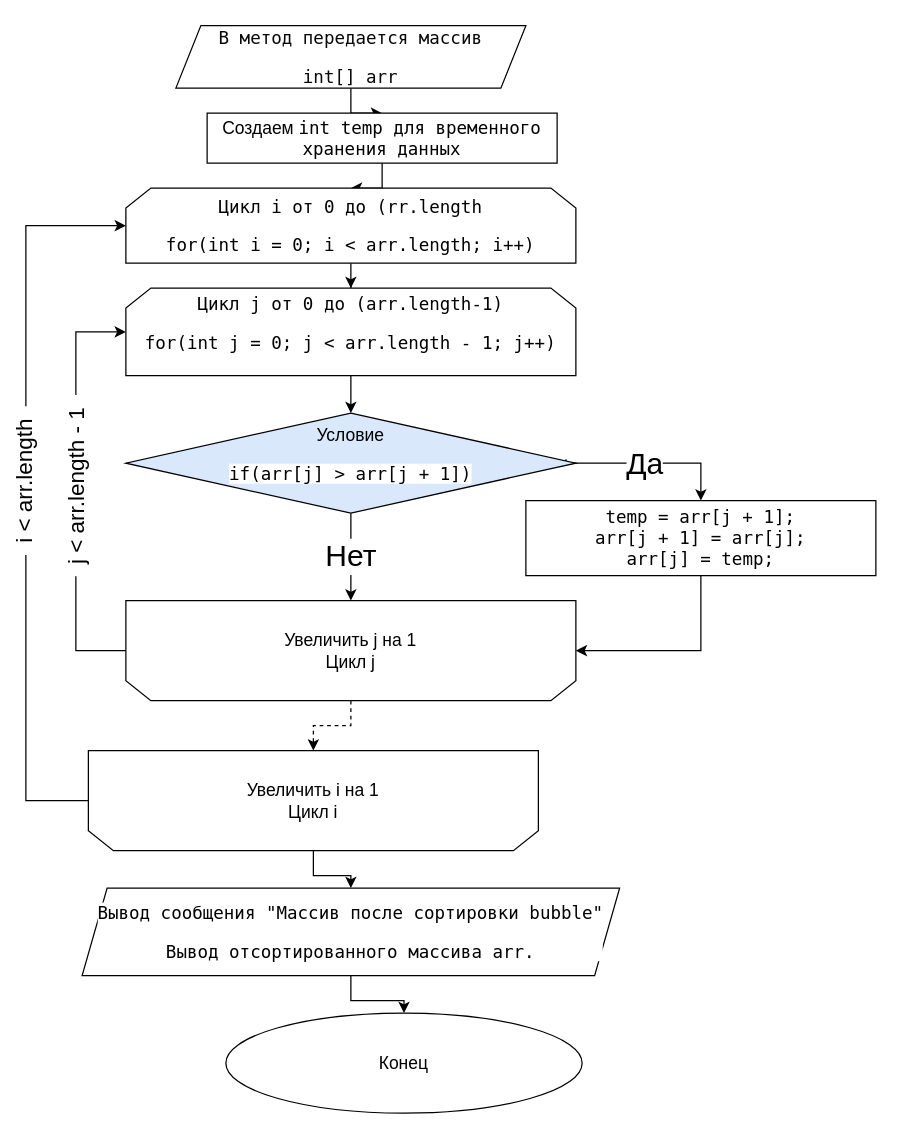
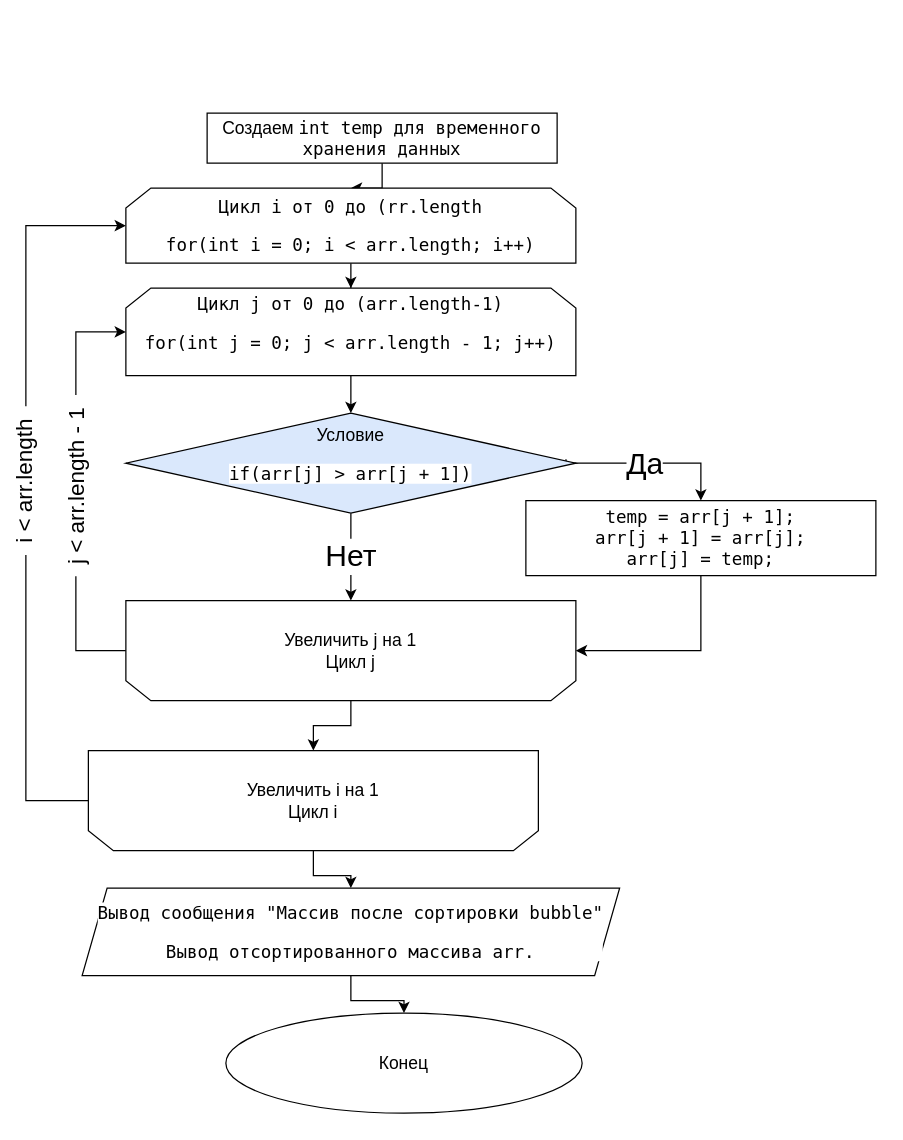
- <mxCell id="3" value="&lt;pre style=&quot;background-color:#ffffff;color:#080808;font-family:'JetBrains Mono',monospace;font-size:9,8pt;&quot;&gt;В метод передается массив&lt;/pre&gt;&lt;pre style=&quot;background-color:#ffffff;color:#080808;font-family:'JetBrains Mono',monospace;font-size:9,8pt;&quot;&gt;int[] arr&lt;/pre&gt;" style="shape=parallelogram;perimeter=parallelogramPerimeter;whiteSpace=wrap;html=1;fixedSize=1;fontSize=14;" vertex="1" parent="1"><mxGeometry x="140" y="20" width="280" height="50" as="geometry" /></mxCell>
- <mxCell id="2" value="" style="edgeStyle=orthogonalEdgeStyle;rounded=0;orthogonalLoop=1;jettySize=auto;html=1;fontSize=14;" edge="1" parent="1" source="3" target="5"><mxGeometry relative="1" as="geometry" /></mxCell>
- <mxCell id="18" value="" style="edgeStyle=orthogonalEdgeStyle;rounded=0;orthogonalLoop=1;jettySize=auto;html=1;fontSize=14;fontColor=#000000;dashed=1;" edge="1" parent="1" source="19" target="23"><mxGeometry relative="1" as="geometry" /></mxCell>
+ <mxCell id="18" value="" style="edgeStyle=orthogonalEdgeStyle;rounded=0;orthogonalLoop=1;jettySize=auto;html=1;fontSize=14;fontColor=#000000;" edge="1" parent="1" source="19" target="23"><mxGeometry relative="1" as="geometry" /></mxCell>
